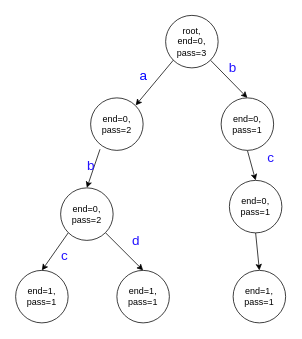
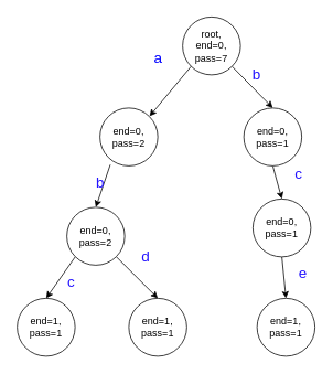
- <mxCell id="3" value="root,&lt;br&gt;end=0,&lt;br style=&quot;border-color: var(--border-color);&quot;&gt;pass=3" style="ellipse;whiteSpace=wrap;html=1;aspect=fixed;" vertex="1" parent="1"><mxGeometry x="220" y="20" width="70" height="70" as="geometry" /></mxCell>
+ <mxCell id="3" value="root,&lt;br&gt;end=0,&lt;br style=&quot;border-color: var(--border-color);&quot;&gt;pass=7" style="ellipse;whiteSpace=wrap;html=1;aspect=fixed;" vertex="1" parent="1"><mxGeometry x="220" y="20" width="70" height="70" as="geometry" /></mxCell>
- <mxCell id="13" value="&lt;font color=&quot;#0000ff&quot; style=&quot;font-size: 18px;&quot;&gt;a&lt;/font&gt;" style="text;html=1;align=center;verticalAlign=middle;resizable=0;points=[];autosize=1;strokeColor=none;fillColor=none;" vertex="1" parent="1"><mxGeometry x="175" y="80" width="30" height="40" as="geometry" /></mxCell>
+ <mxCell id="13" value="&lt;font color=&quot;#0000ff&quot; style=&quot;font-size: 18px;&quot;&gt;a&lt;/font&gt;" style="text;html=1;align=center;verticalAlign=middle;resizable=0;points=[];autosize=1;strokeColor=none;fillColor=none;" vertex="1" parent="1"><mxGeometry x="175" y="50" width="30" height="40" as="geometry" /></mxCell>
- <mxCell id="20" value="d" style="text;html=1;align=center;verticalAlign=middle;resizable=0;points=[];autosize=1;strokeColor=none;fillColor=none;fontSize=18;fontColor=#2212FF;" vertex="1" parent="1"><mxGeometry x="165" y="300" width="30" height="40" as="geometry" /></mxCell>
+ <mxCell id="20" value="d" style="text;html=1;align=center;verticalAlign=middle;resizable=0;points=[];autosize=1;strokeColor=none;fillColor=none;fontSize=18;fontColor=#2212FF;" vertex="1" parent="1"><mxGeometry x="160" y="290" width="30" height="40" as="geometry" /></mxCell>
+ <mxCell id="23" value="e" style="text;html=1;align=center;verticalAlign=middle;resizable=0;points=[];autosize=1;strokeColor=none;fillColor=none;fontSize=18;fontColor=#2212FF;" vertex="1" parent="1"><mxGeometry x="350" y="310" width="30" height="40" as="geometry" /></mxCell>
